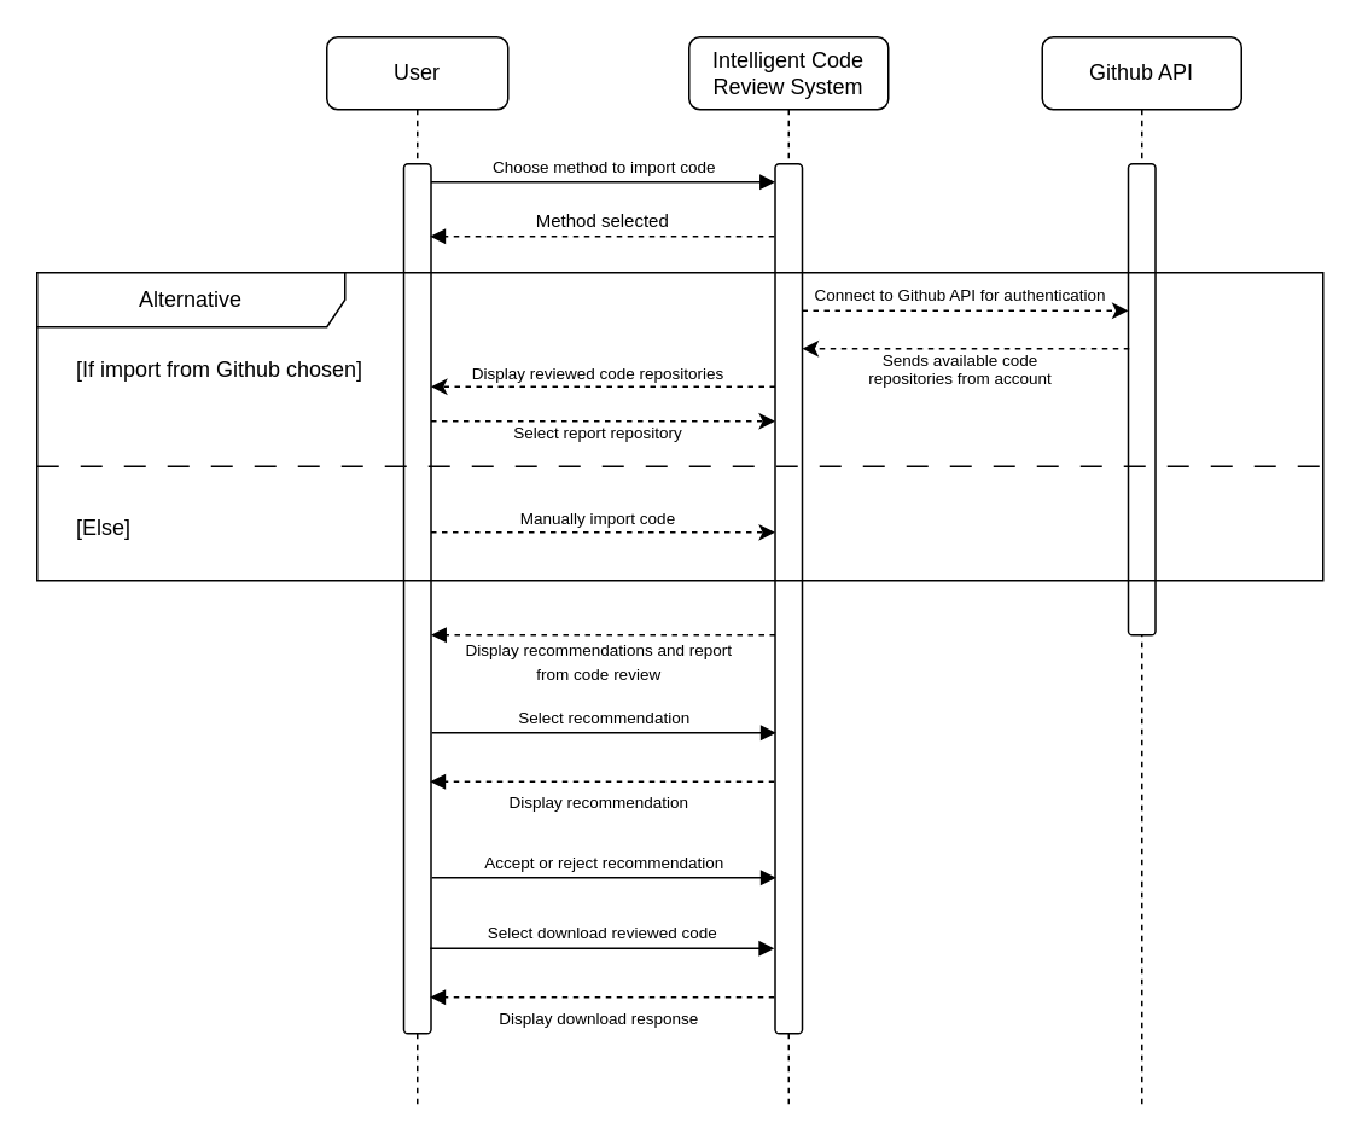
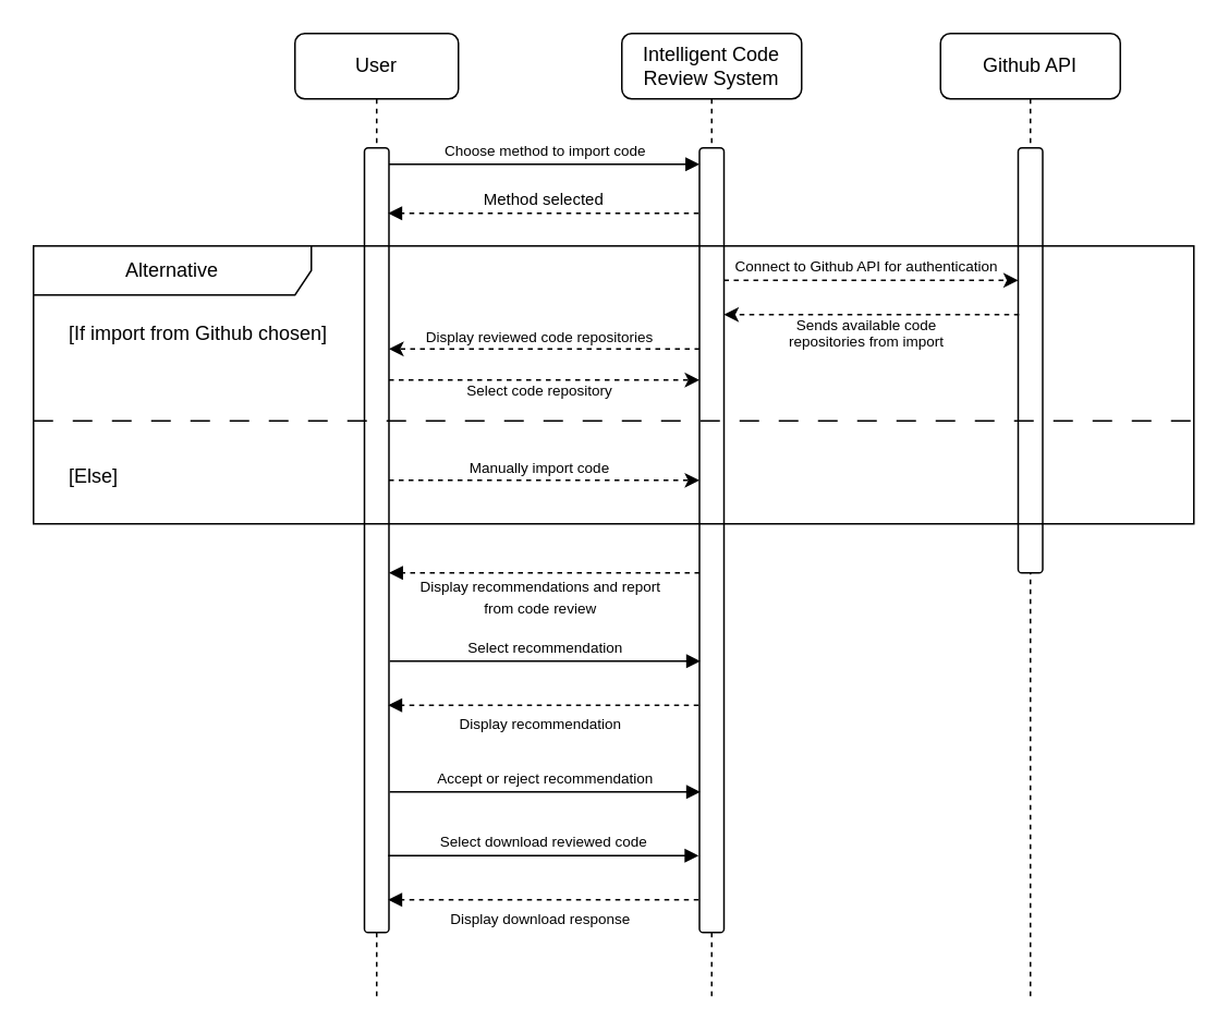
- <mxCell id="17" value="&lt;p style=&quot;line-height: 70%;&quot;&gt;&lt;font style=&quot;font-size: 9px;&quot;&gt;Sends available code repositories from account&lt;/font&gt;&lt;/p&gt;" style="text;html=1;align=center;verticalAlign=middle;whiteSpace=wrap;rounded=0;" vertex="1" parent="9"><mxGeometry x="455" y="48" width="110" height="10" as="geometry" /></mxCell>
+ <mxCell id="17" value="&lt;p style=&quot;line-height: 70%;&quot;&gt;&lt;font style=&quot;font-size: 9px;&quot;&gt;Sends available code repositories from import&lt;/font&gt;&lt;/p&gt;" style="text;html=1;align=center;verticalAlign=middle;whiteSpace=wrap;rounded=0;" vertex="1" parent="9"><mxGeometry x="455" y="48" width="110" height="10" as="geometry" /></mxCell>
- <mxCell id="19" value="&lt;font style=&quot;font-size: 9px;&quot;&gt;Select report repository&lt;/font&gt;" style="text;html=1;align=center;verticalAlign=middle;whiteSpace=wrap;rounded=0;" vertex="1" parent="9"><mxGeometry x="210" y="82.62" width="200" height="10" as="geometry" /></mxCell>
+ <mxCell id="19" value="&lt;font style=&quot;font-size: 9px;&quot;&gt;Select code repository&lt;/font&gt;" style="text;html=1;align=center;verticalAlign=middle;whiteSpace=wrap;rounded=0;" vertex="1" parent="9"><mxGeometry x="210" y="82.62" width="200" height="10" as="geometry" /></mxCell>
